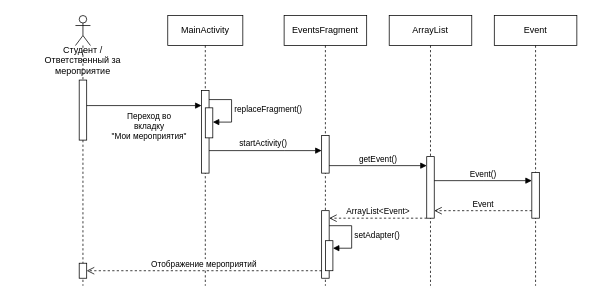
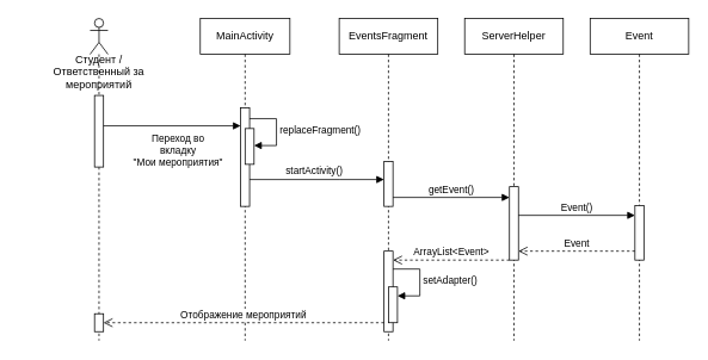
- <mxCell id="16" value="ArrayList" style="shape=umlLifeline;perimeter=lifelinePerimeter;whiteSpace=wrap;html=1;container=1;dropTarget=0;collapsible=0;recursiveResize=0;outlineConnect=0;portConstraint=eastwest;newEdgeStyle={&quot;edgeStyle&quot;:&quot;elbowEdgeStyle&quot;,&quot;elbow&quot;:&quot;vertical&quot;,&quot;curved&quot;:0,&quot;rounded&quot;:0};" vertex="1" parent="1"><mxGeometry x="518" width="110" height="360" as="geometry" y="20" /></mxCell>
+ <mxCell id="16" value="ServerHelper" style="shape=umlLifeline;perimeter=lifelinePerimeter;whiteSpace=wrap;html=1;container=1;dropTarget=0;collapsible=0;recursiveResize=0;outlineConnect=0;portConstraint=eastwest;newEdgeStyle={&quot;edgeStyle&quot;:&quot;elbowEdgeStyle&quot;,&quot;elbow&quot;:&quot;vertical&quot;,&quot;curved&quot;:0,&quot;rounded&quot;:0};" vertex="1" parent="1"><mxGeometry x="518" width="110" height="360" as="geometry" y="20" /></mxCell>
- <mxCell id="8" value="Студент /&lt;br&gt;Ответственный за мероприятие" style="text;html=1;strokeColor=none;fillColor=none;align=center;verticalAlign=middle;whiteSpace=wrap;rounded=0;" vertex="1" parent="1"><mxGeometry x="20" y="70" width="180" height="20" as="geometry" /></mxCell>
+ <mxCell id="8" value="Студент /&lt;br&gt;Ответственный за мероприятий" style="text;html=1;strokeColor=none;fillColor=none;align=center;verticalAlign=middle;whiteSpace=wrap;rounded=0;" vertex="1" parent="1"><mxGeometry x="20" y="70" width="180" height="20" as="geometry" /></mxCell>
